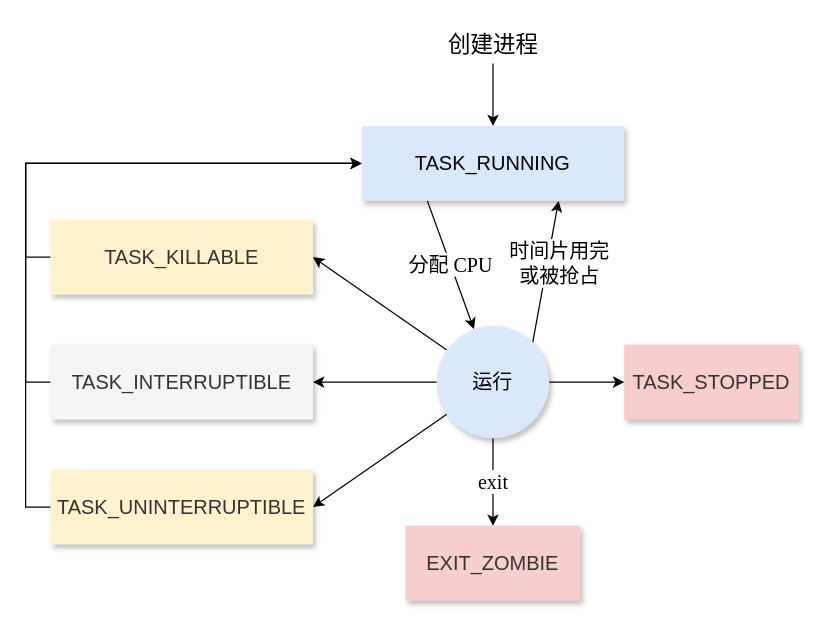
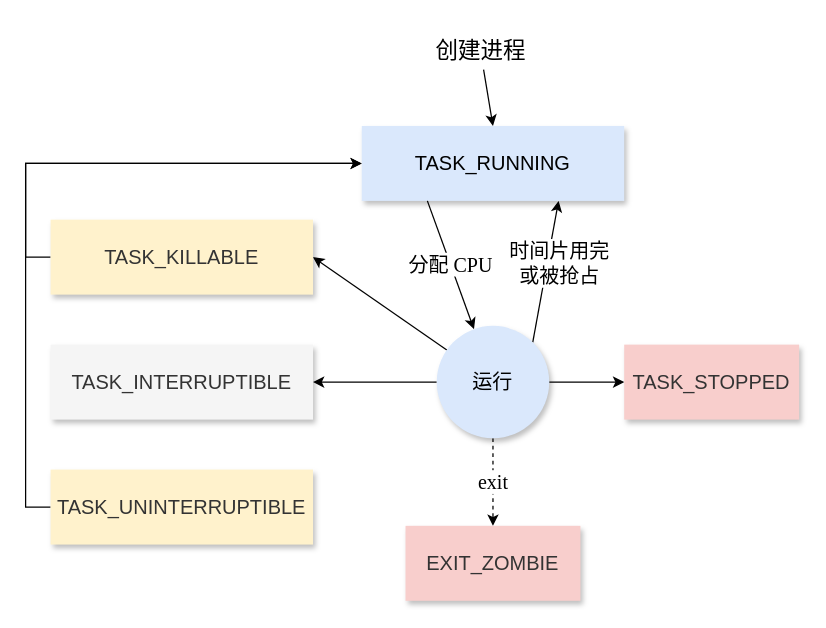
- <mxCell id="4" value="创建进程" style="text;html=1;align=center;verticalAlign=middle;resizable=0;points=[];autosize=1;fontSize=18;fontFamily=Comic Sans MS;" vertex="1" parent="1"><mxGeometry x="349" y="20" width="90" height="30" as="geometry" /></mxCell>
+ <mxCell id="4" value="创建进程" style="text;html=1;align=center;verticalAlign=middle;resizable=0;points=[];autosize=1;fontSize=18;fontFamily=Comic Sans MS;" vertex="1" parent="1"><mxGeometry x="339" y="25" width="90" height="30" as="geometry" /></mxCell>
- <mxCell id="5" style="edgeStyle=orthogonalEdgeStyle;rounded=0;orthogonalLoop=1;jettySize=auto;html=1;entryX=0;entryY=0.5;entryDx=0;entryDy=0;startArrow=none;startFill=0;endArrow=classic;endFill=1;fontFamily=Comic Sans MS;fontSize=18;fontColor=#000000;exitX=0;exitY=0.5;exitDx=0;exitDy=0;" edge="1" parent="1" source="6" target="2"><mxGeometry relative="1" as="geometry"><Array as="points"><mxPoint x="20" y="305" /><mxPoint x="20" y="130" /></Array></mxGeometry></mxCell>
- <mxCell id="19" value="exit" style="edgeStyle=none;rounded=0;orthogonalLoop=1;jettySize=auto;html=1;entryX=0.5;entryY=0;entryDx=0;entryDy=0;fontFamily=Comic Sans MS;fontSize=16;" edge="1" parent="1" source="20" target="11"><mxGeometry relative="1" as="geometry" /></mxCell>
+ <mxCell id="19" value="exit" style="edgeStyle=none;rounded=0;orthogonalLoop=1;jettySize=auto;html=1;entryX=0.5;entryY=0;entryDx=0;entryDy=0;fontFamily=Comic Sans MS;fontSize=16;dashed=1;" edge="1" parent="1" source="20" target="11"><mxGeometry relative="1" as="geometry" /></mxCell>
- <mxCell id="15" style="edgeStyle=none;rounded=0;orthogonalLoop=1;jettySize=auto;html=1;entryX=1;entryY=0.5;entryDx=0;entryDy=0;fontFamily=Comic Sans MS;fontSize=16;" edge="1" parent="1" source="20" target="8"><mxGeometry relative="1" as="geometry" /></mxCell>
